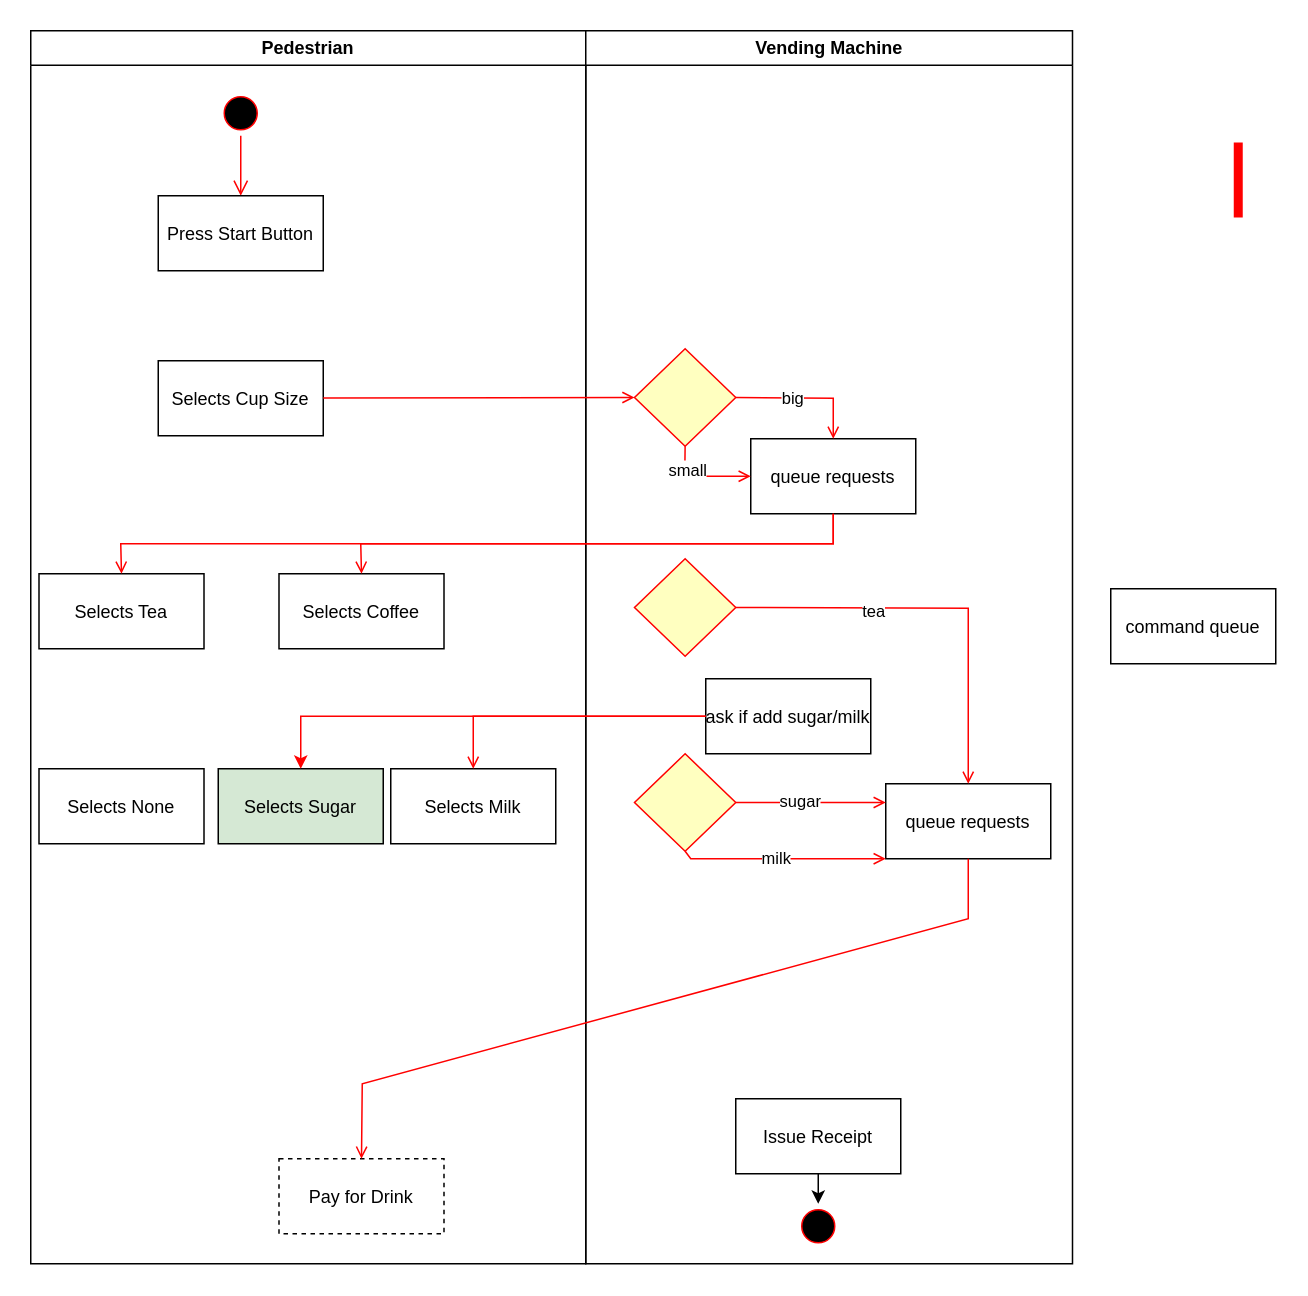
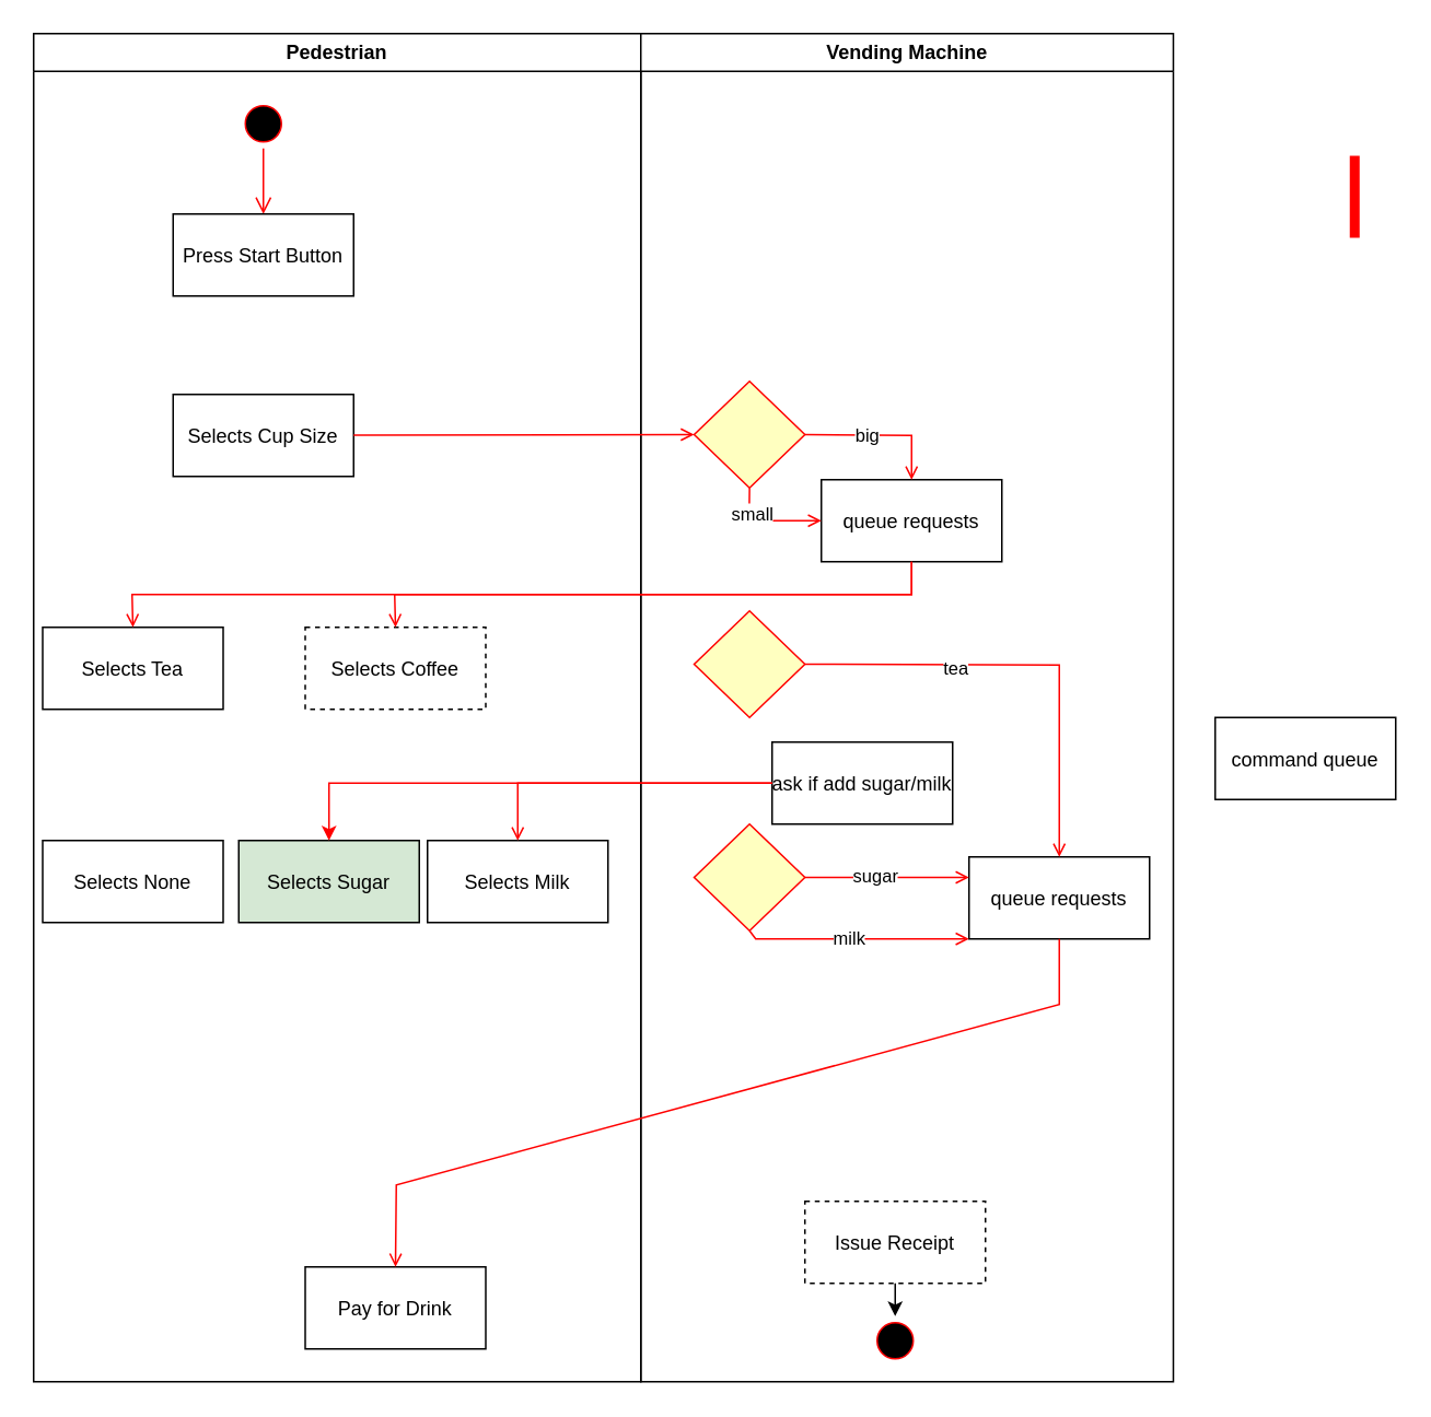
- <mxCell id="8" value="Selects Coffee" style="" vertex="1" parent="2"><mxGeometry x="165.5" y="362" width="110" height="50" as="geometry" /></mxCell>
+ <mxCell id="8" value="Selects Coffee" style="dashed=1;" vertex="1" parent="2"><mxGeometry x="165.5" y="362" width="110" height="50" as="geometry" /></mxCell>
- <mxCell id="34" value="command queue" style="" parent="1" vertex="1"><mxGeometry x="740" y="392" width="110" height="50" as="geometry" /></mxCell>
+ <mxCell id="34" value="command queue" style="" parent="1" vertex="1"><mxGeometry x="740" y="437" width="110" height="50" as="geometry" /></mxCell>
- <mxCell id="16" value="Issue Receipt" style="" vertex="1" parent="13"><mxGeometry x="100" y="712" width="110" height="50" as="geometry" /></mxCell>
+ <mxCell id="16" value="Issue Receipt" style="dashed=1;" vertex="1" parent="13"><mxGeometry x="100" y="712" width="110" height="50" as="geometry" /></mxCell>
- <mxCell id="11" value="Pay for Drink" style="dashed=1;" vertex="1" parent="2"><mxGeometry x="165.5" y="752" width="110" height="50" as="geometry" /></mxCell>
+ <mxCell id="11" value="Pay for Drink" style="" vertex="1" parent="2"><mxGeometry x="165.5" y="752" width="110" height="50" as="geometry" /></mxCell>
